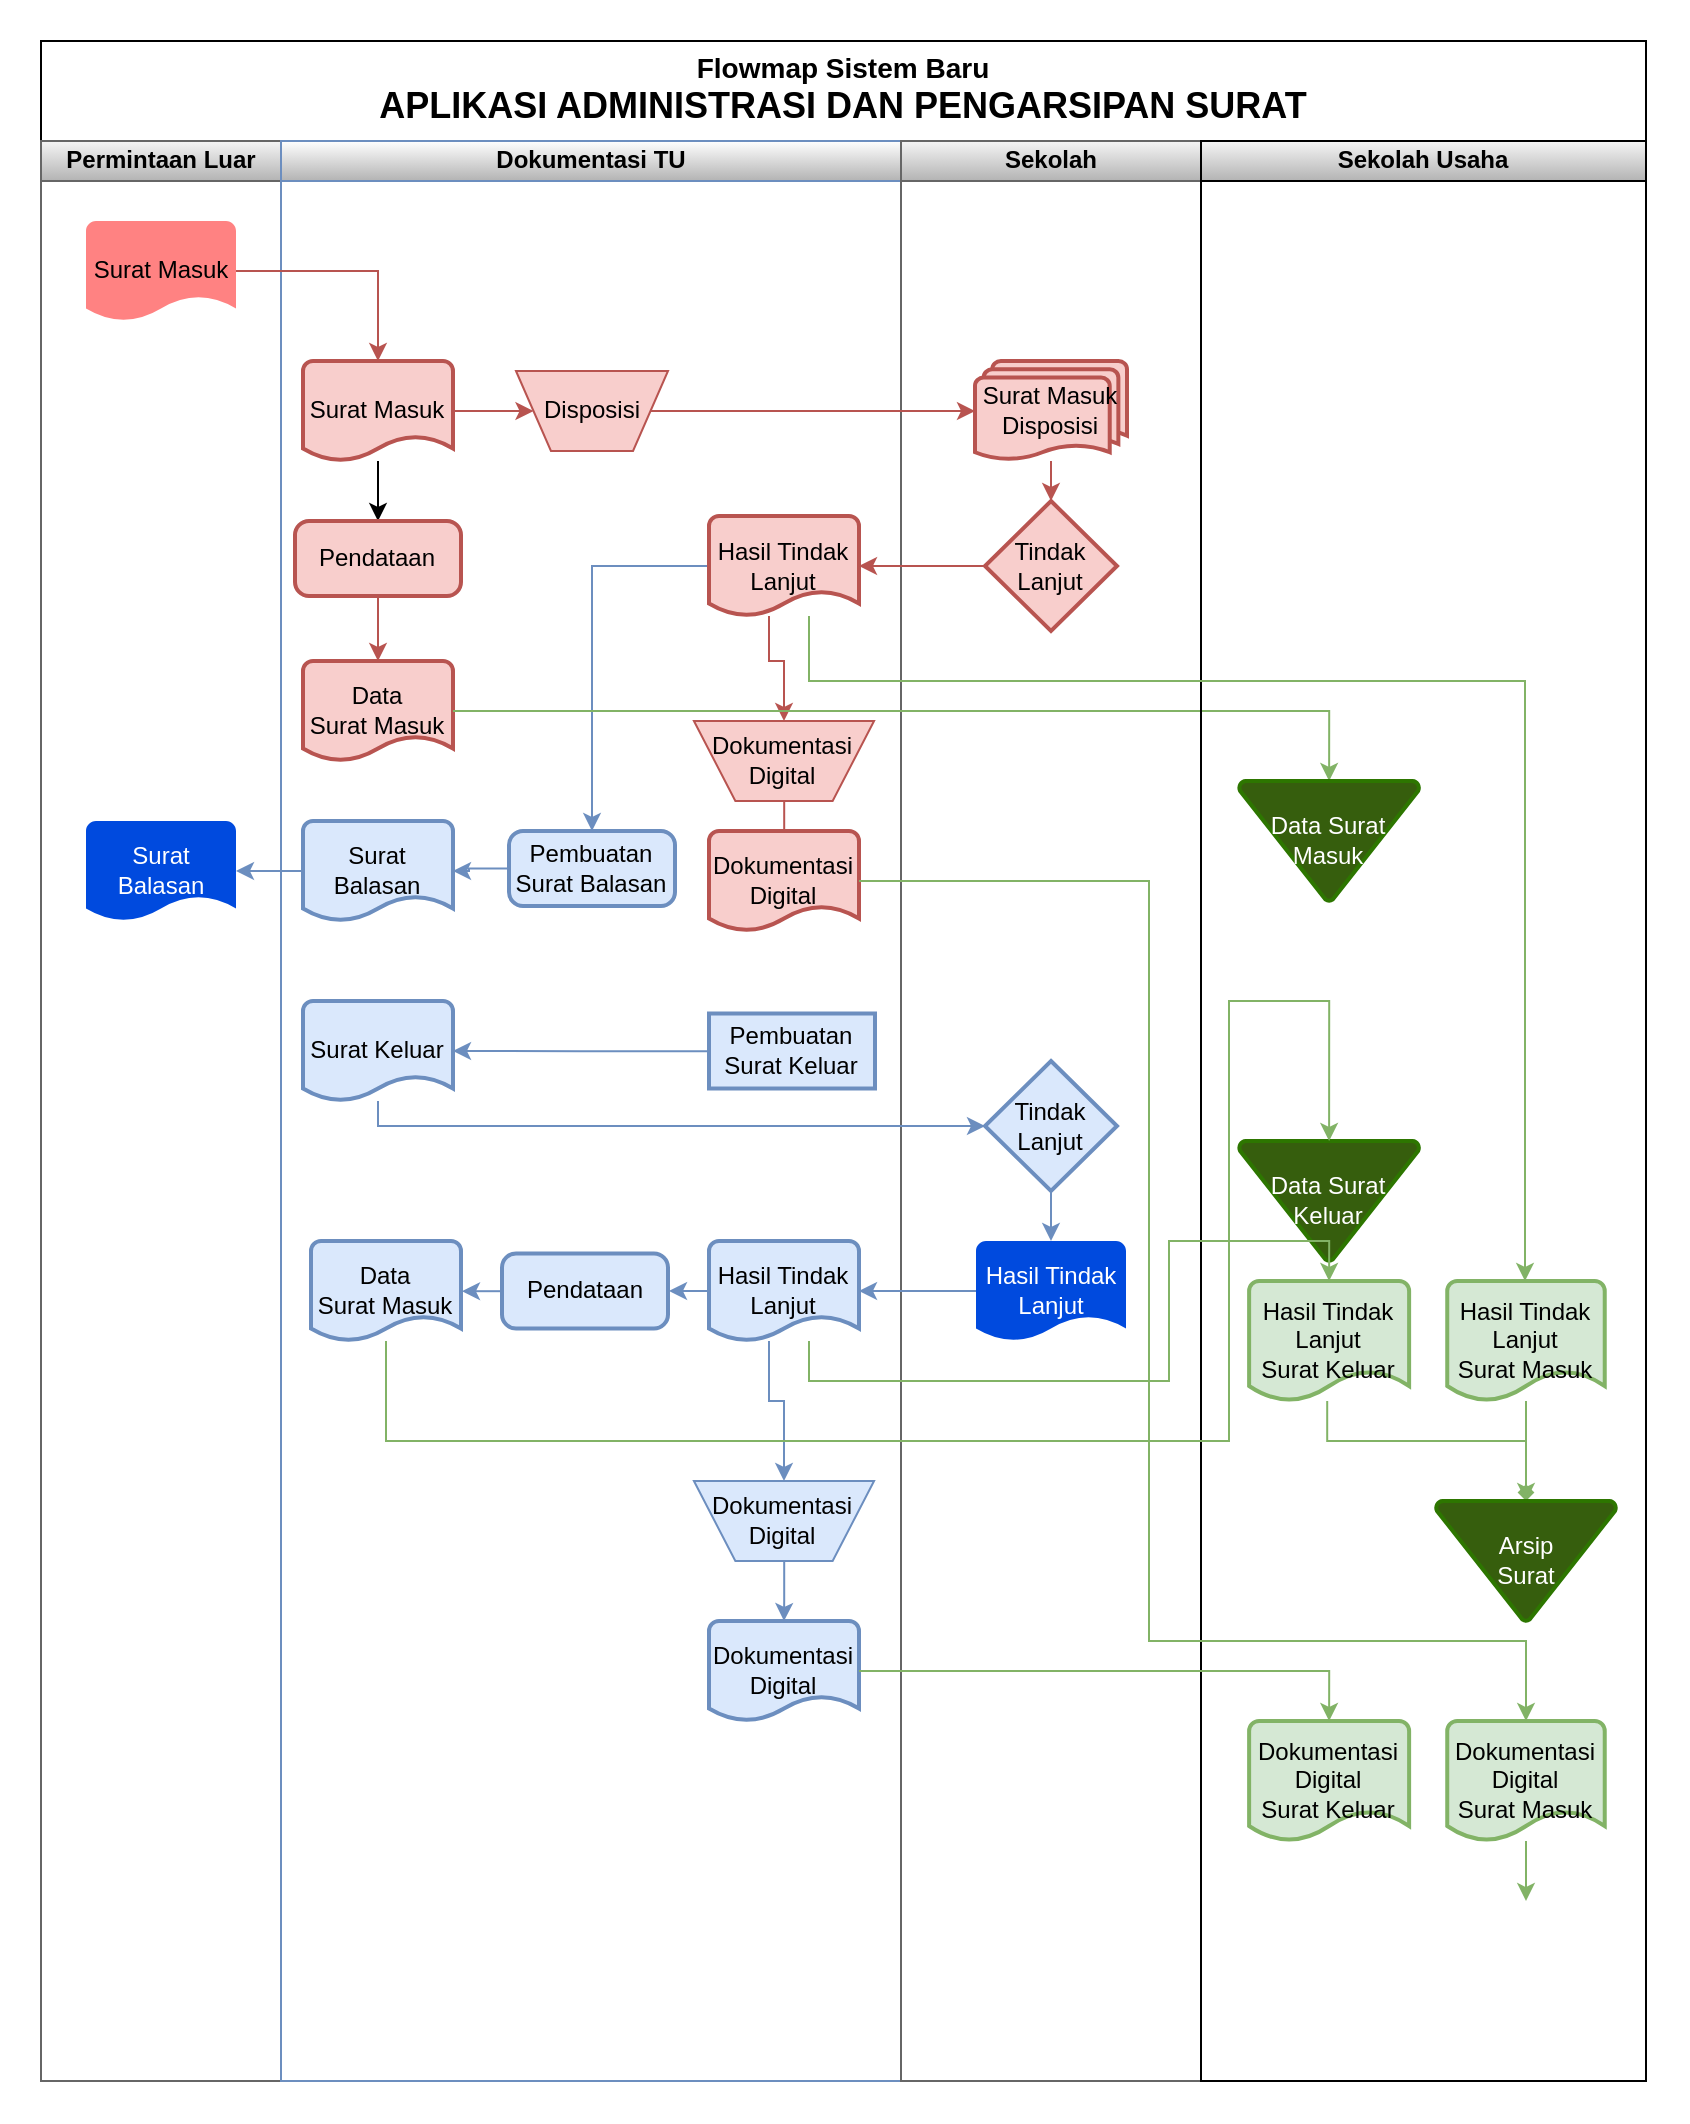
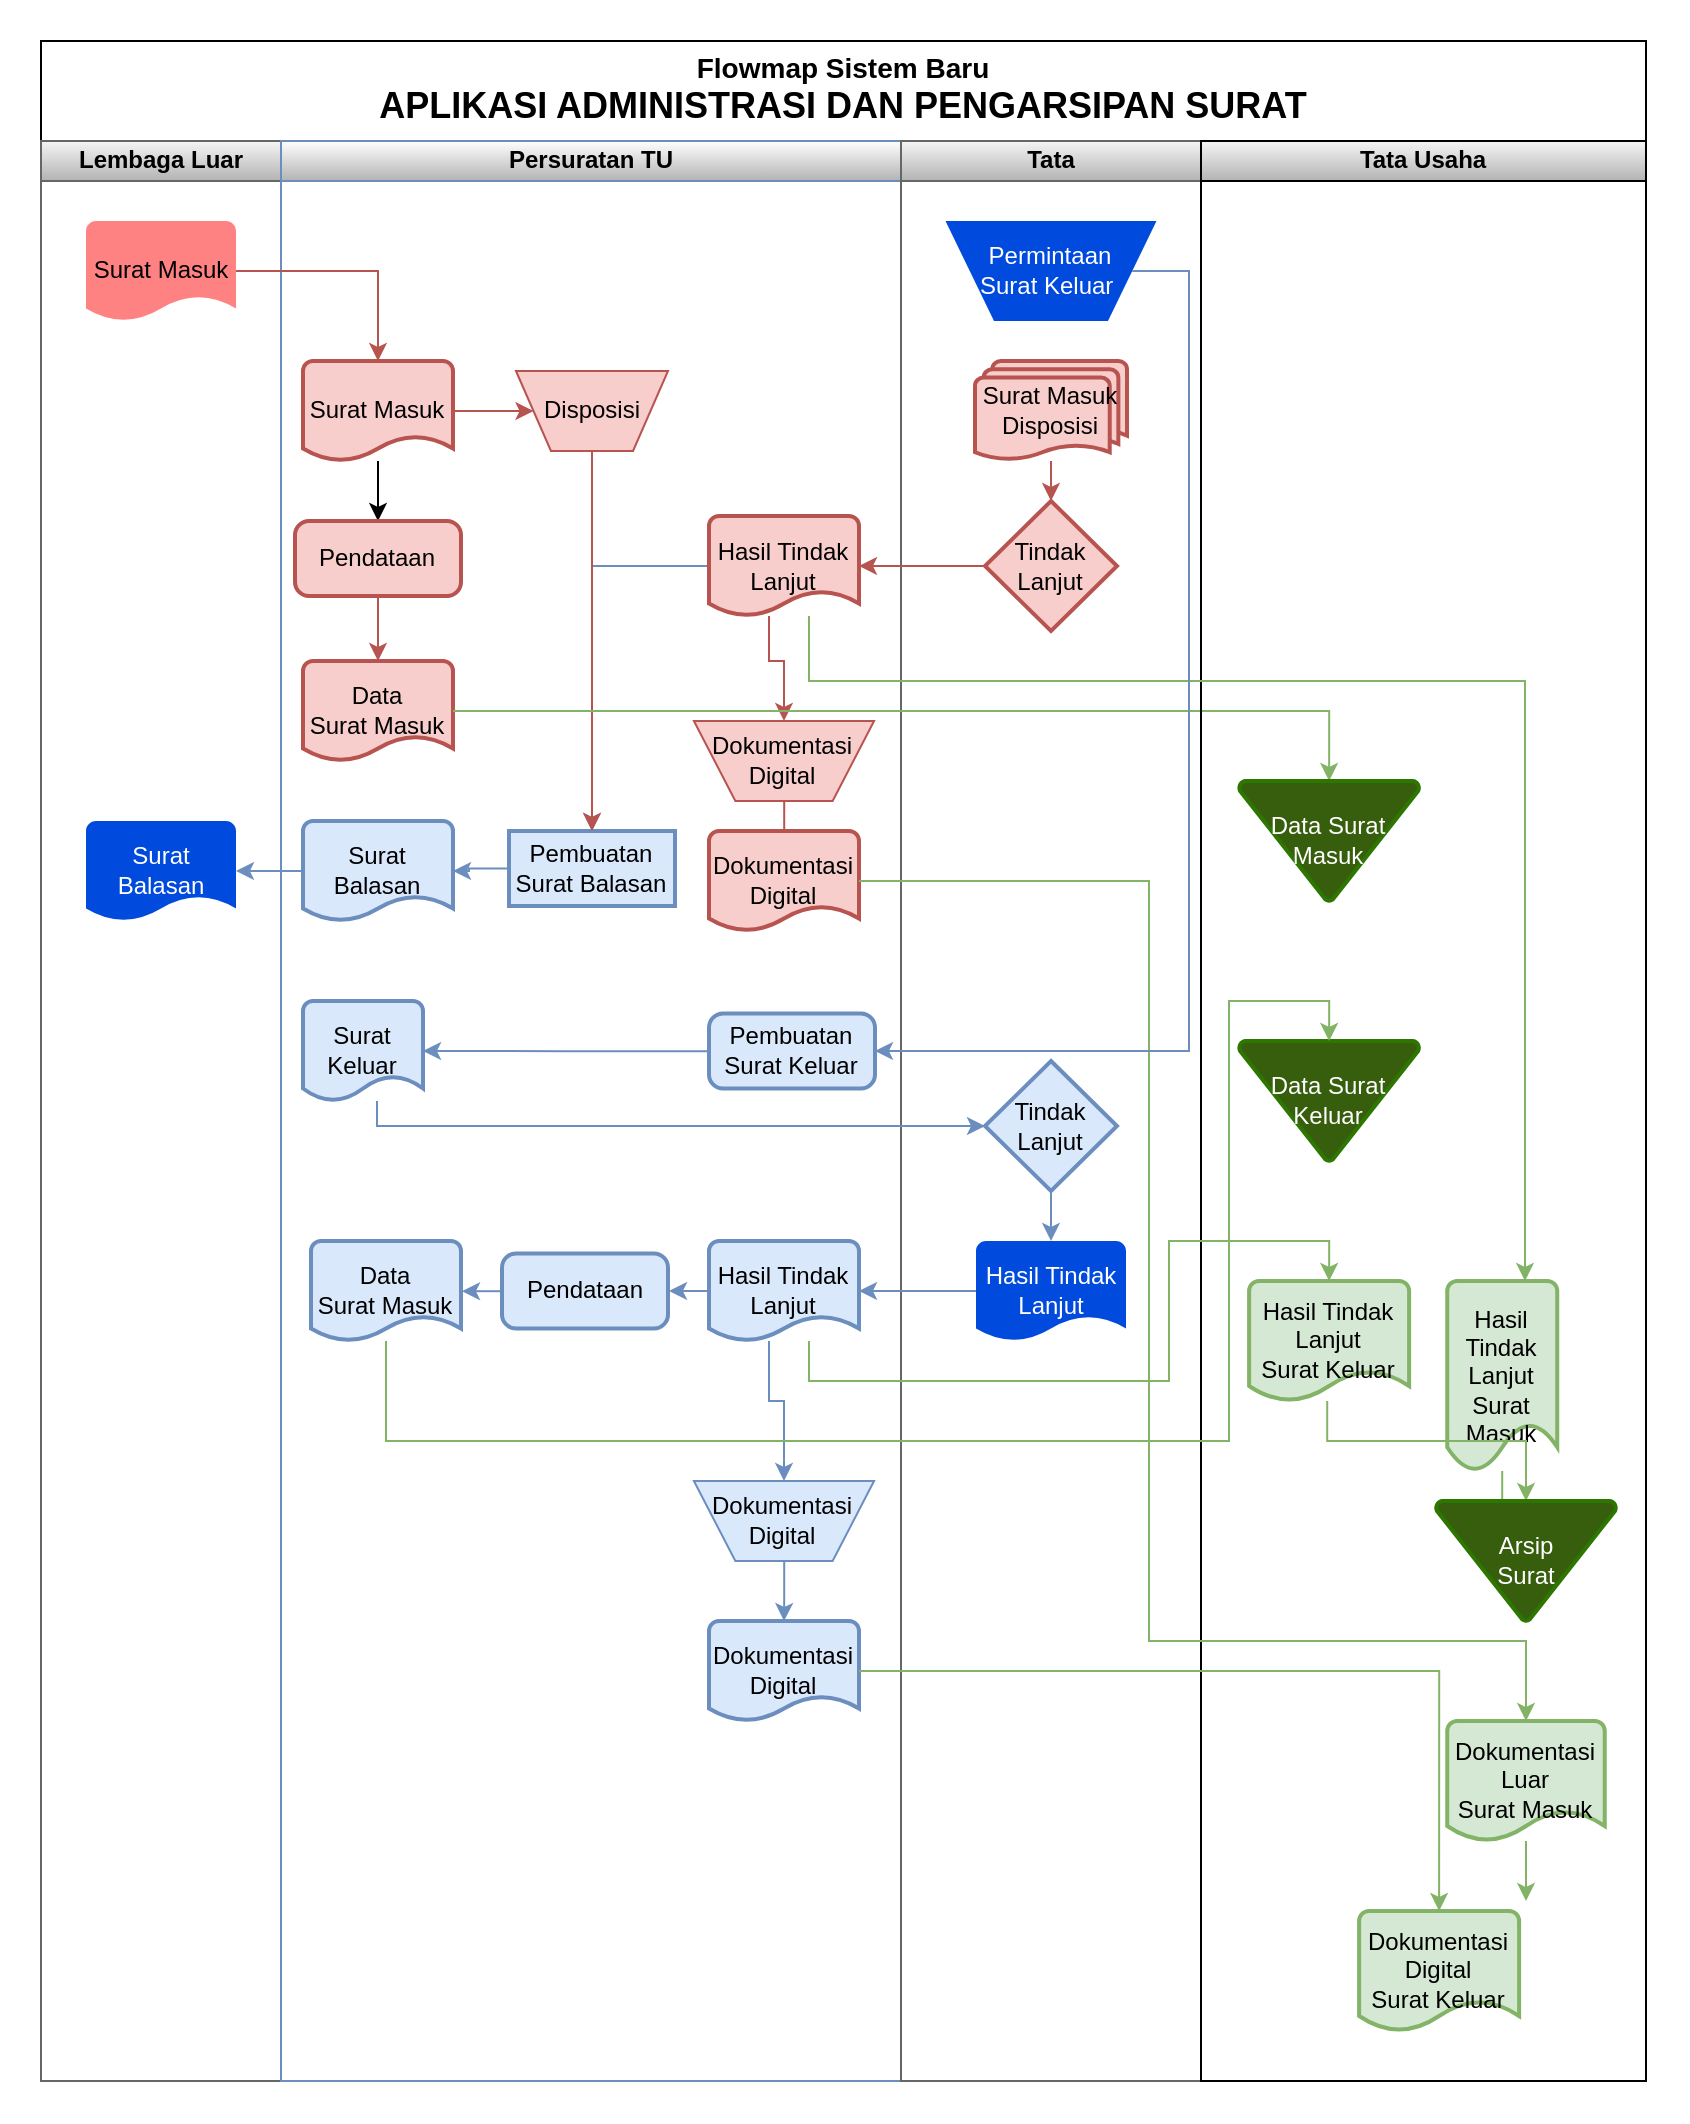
- <mxCell id="3" value="Permintaan Luar" style="swimlane;startSize=20;html=1;fillColor=#f5f5f5;gradientColor=#b3b3b3;strokeColor=#666666;" parent="2" vertex="1"><mxGeometry y="50" width="120" height="970" as="geometry" /></mxCell>
+ <mxCell id="3" value="Lembaga Luar" style="swimlane;startSize=20;html=1;fillColor=#f5f5f5;gradientColor=#b3b3b3;strokeColor=#666666;" parent="2" vertex="1"><mxGeometry y="50" width="120" height="970" as="geometry" /></mxCell>
- <mxCell id="6" value="Dokumentasi TU" style="swimlane;startSize=20;html=1;fillColor=default;strokeColor=#6c8ebf;gradientColor=#B3B3B3;" parent="2" vertex="1"><mxGeometry x="120" y="50" width="310" height="970" as="geometry" /></mxCell>
+ <mxCell id="6" value="Persuratan TU" style="swimlane;startSize=20;html=1;fillColor=default;strokeColor=#6c8ebf;gradientColor=#B3B3B3;" parent="2" vertex="1"><mxGeometry x="120" y="50" width="310" height="970" as="geometry" /></mxCell>
- <mxCell id="35" value="Sekolah" style="swimlane;startSize=20;html=1;fillColor=#f5f5f5;strokeColor=#666666;gradientColor=#b3b3b3;" parent="2" vertex="1"><mxGeometry x="430" y="50" width="150" height="970" as="geometry" /></mxCell>
+ <mxCell id="35" value="Tata" style="swimlane;startSize=20;html=1;fillColor=#f5f5f5;strokeColor=#666666;gradientColor=#b3b3b3;" parent="2" vertex="1"><mxGeometry x="430" y="50" width="150" height="970" as="geometry" /></mxCell>
- <mxCell id="50" value="Sekolah Usaha" style="swimlane;startSize=20;html=1;fillColor=#f5f5f5;gradientColor=#b3b3b3;strokeColor=default;" parent="2" vertex="1"><mxGeometry x="580" y="50" width="222.5" height="970" as="geometry" /></mxCell>
+ <mxCell id="50" value="Tata Usaha" style="swimlane;startSize=20;html=1;fillColor=#f5f5f5;gradientColor=#b3b3b3;strokeColor=default;" parent="2" vertex="1"><mxGeometry x="580" y="50" width="222.5" height="970" as="geometry" /></mxCell>
+ <mxCell id="39" value="Permintaan &lt;br&gt;Surat Keluar&amp;nbsp;" style="verticalLabelPosition=middle;verticalAlign=middle;html=1;shape=trapezoid;perimeter=trapezoidPerimeter;whiteSpace=wrap;size=0.23;arcSize=10;flipV=1;labelPosition=center;align=center;fillColor=#004ADE;strokeColor=none;fontColor=#ffffff;strokeWidth=0;" parent="35" vertex="1"><mxGeometry x="22.25" y="40" width="105.5" height="50" as="geometry" /></mxCell>
- <mxCell id="44" style="edgeStyle=orthogonalEdgeStyle;rounded=0;orthogonalLoop=1;jettySize=auto;html=1;entryX=0;entryY=0.5;entryDx=0;entryDy=0;entryPerimeter=0;fillColor=#f8cecc;strokeColor=#b85450;" parent="2" source="10" target="37" edge="1"><mxGeometry relative="1" as="geometry" /></mxCell>
+ <mxCell id="44" style="edgeStyle=orthogonalEdgeStyle;rounded=0;orthogonalLoop=1;jettySize=auto;html=1;fillColor=#f8cecc;strokeColor=#b85450;" parent="2" source="10" target="31" edge="1"><mxGeometry relative="1" as="geometry" /></mxCell>
+ <mxCell id="66" style="edgeStyle=orthogonalEdgeStyle;rounded=0;orthogonalLoop=1;jettySize=auto;html=1;entryX=1;entryY=0.5;entryDx=0;entryDy=0;fillColor=#dae8fc;strokeColor=#6c8ebf;" parent="2" source="39" target="33" edge="1"><mxGeometry relative="1" as="geometry"><Array as="points"><mxPoint x="574" y="115" /><mxPoint x="574" y="505" /></Array></mxGeometry></mxCell>
- <mxCell id="31" value="Pembuatan Surat Balasan" style="rounded=1;whiteSpace=wrap;html=1;absoluteArcSize=1;arcSize=14;strokeWidth=2;fillColor=#dae8fc;strokeColor=#6c8ebf;" parent="6" vertex="1"><mxGeometry x="114" y="345" width="83" height="37.5" as="geometry" /></mxCell>
+ <mxCell id="31" value="Pembuatan Surat Balasan" style="whiteSpace=wrap;html=1;absoluteArcSize=1;arcSize=14;strokeWidth=2;fillColor=#dae8fc;strokeColor=#6c8ebf;rounded=0;" parent="6" vertex="1"><mxGeometry x="114" y="345" width="83" height="37.5" as="geometry" /></mxCell>
- <mxCell id="16" value="Surat Keluar" style="strokeWidth=2;html=1;shape=mxgraph.flowchart.document2;whiteSpace=wrap;size=0.25;fillColor=#dae8fc;strokeColor=#6c8ebf;" parent="6" vertex="1"><mxGeometry x="11" y="430" width="75" height="50" as="geometry" /></mxCell>
+ <mxCell id="16" value="Surat Keluar" style="strokeWidth=2;html=1;shape=mxgraph.flowchart.document2;whiteSpace=wrap;size=0.25;fillColor=#dae8fc;strokeColor=#6c8ebf;" parent="6" vertex="1"><mxGeometry x="11" y="430" width="60" height="50" as="geometry" /></mxCell>
- <mxCell id="33" value="Pembuatan Surat Keluar" style="whiteSpace=wrap;html=1;absoluteArcSize=1;arcSize=14;strokeWidth=2;fillColor=#dae8fc;strokeColor=#6c8ebf;rounded=0;" parent="6" vertex="1"><mxGeometry x="214" y="436.25" width="83" height="37.5" as="geometry" /></mxCell>
+ <mxCell id="33" value="Pembuatan Surat Keluar" style="rounded=1;whiteSpace=wrap;html=1;absoluteArcSize=1;arcSize=14;strokeWidth=2;fillColor=#dae8fc;strokeColor=#6c8ebf;" parent="6" vertex="1"><mxGeometry x="214" y="436.25" width="83" height="37.5" as="geometry" /></mxCell>
- <mxCell id="52" value="Data Surat Keluar" style="strokeWidth=2;html=1;shape=mxgraph.flowchart.merge_or_storage;whiteSpace=wrap;fillColor=#365E0D;strokeColor=#2D7600;fontColor=#ffffff;fontStyle=0" parent="50" vertex="1"><mxGeometry x="19.06" y="500" width="90" height="60" as="geometry" /></mxCell>
+ <mxCell id="52" value="Data Surat Keluar" style="strokeWidth=2;html=1;shape=mxgraph.flowchart.merge_or_storage;whiteSpace=wrap;fillColor=#365E0D;strokeColor=#2D7600;fontColor=#ffffff;fontStyle=0" parent="50" vertex="1"><mxGeometry x="19.06" y="450" width="90" height="60" as="geometry" /></mxCell>
- <mxCell id="54" value="Hasil Tindak Lanjut&lt;br&gt;Surat Masuk" style="strokeWidth=2;html=1;shape=mxgraph.flowchart.document2;whiteSpace=wrap;size=0.25;fillColor=#d5e8d4;strokeColor=#82b366;" parent="50" vertex="1"><mxGeometry x="123.12" y="570" width="78.75" height="60" as="geometry" /></mxCell>
+ <mxCell id="54" value="Hasil Tindak Lanjut&lt;br&gt;Surat Masuk" style="strokeWidth=2;html=1;shape=mxgraph.flowchart.document2;whiteSpace=wrap;size=0.25;fillColor=#d5e8d4;strokeColor=#82b366;" parent="50" vertex="1"><mxGeometry x="123.12" y="570" width="55" height="95" as="geometry" /></mxCell>
- <mxCell id="55" style="edgeStyle=orthogonalEdgeStyle;rounded=0;orthogonalLoop=1;jettySize=auto;html=1;entryX=0.5;entryY=0;entryDx=0;entryDy=0;entryPerimeter=0;fillColor=#d5e8d4;strokeColor=#82b366;endArrow=diamond;" parent="50" source="53" target="57" edge="1"><mxGeometry relative="1" as="geometry"><Array as="points"><mxPoint x="63.06" y="650" /><mxPoint x="162.06" y="650" /></Array></mxGeometry></mxCell>
+ <mxCell id="55" style="edgeStyle=orthogonalEdgeStyle;rounded=0;orthogonalLoop=1;jettySize=auto;html=1;entryX=0.5;entryY=0;entryDx=0;entryDy=0;entryPerimeter=0;fillColor=#d5e8d4;strokeColor=#82b366;" parent="50" source="53" target="57" edge="1"><mxGeometry relative="1" as="geometry"><Array as="points"><mxPoint x="63.06" y="650" /><mxPoint x="162.06" y="650" /></Array></mxGeometry></mxCell>
- <mxCell id="58" value="Dokumentasi Digital &lt;br&gt;Surat Keluar" style="strokeWidth=2;html=1;shape=mxgraph.flowchart.document2;whiteSpace=wrap;size=0.25;fillColor=#d5e8d4;strokeColor=#82b366;" parent="50" vertex="1"><mxGeometry x="24.06" y="790" width="80" height="60" as="geometry" /></mxCell>
+ <mxCell id="58" value="Dokumentasi Digital &lt;br&gt;Surat Keluar" style="strokeWidth=2;html=1;shape=mxgraph.flowchart.document2;whiteSpace=wrap;size=0.25;fillColor=#d5e8d4;strokeColor=#82b366;" parent="50" vertex="1"><mxGeometry x="79.06" y="885" width="80" height="60" as="geometry" /></mxCell>
- <mxCell id="60" value="Dokumentasi Digital&lt;br style=&quot;border-color: var(--border-color);&quot;&gt;Surat Masuk" style="strokeWidth=2;html=1;shape=mxgraph.flowchart.document2;whiteSpace=wrap;size=0.25;fillColor=#d5e8d4;strokeColor=#82b366;" parent="50" vertex="1"><mxGeometry x="123.12" y="790" width="78.75" height="60" as="geometry" /></mxCell>
+ <mxCell id="60" value="Dokumentasi Luar&lt;br style=&quot;border-color: var(--border-color);&quot;&gt;Surat Masuk" style="strokeWidth=2;html=1;shape=mxgraph.flowchart.document2;whiteSpace=wrap;size=0.25;fillColor=#d5e8d4;strokeColor=#82b366;" parent="50" vertex="1"><mxGeometry x="123.12" y="790" width="78.75" height="60" as="geometry" /></mxCell>
